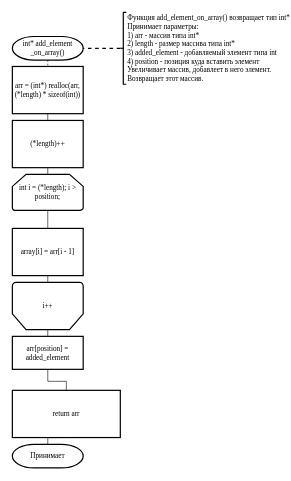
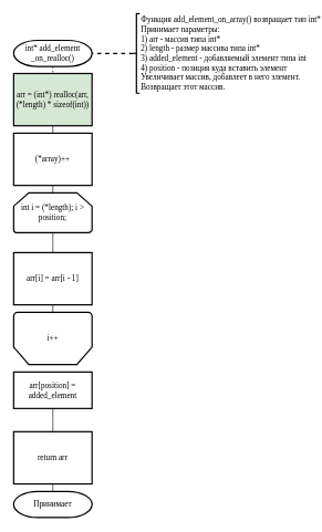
- <mxCell id="3" value="int* add_element&lt;br&gt;_on_array()" style="strokeWidth=2;html=1;shape=mxgraph.flowchart.terminator;whiteSpace=wrap;fontFamily=Times New Roman;" vertex="1" parent="1"><mxGeometry x="20" y="60.32" width="118.11" height="39.37" as="geometry" /></mxCell>
+ <mxCell id="3" value="int* add_element&lt;br&gt;_on_realloc()" style="strokeWidth=2;html=1;shape=mxgraph.flowchart.terminator;whiteSpace=wrap;fontFamily=Times New Roman;" vertex="1" parent="1"><mxGeometry x="20" y="60.32" width="118.11" height="39.37" as="geometry" /></mxCell>
- <mxCell id="5" value="arr = (int*) realloc(arr, (*length) * sizeof(int))" style="rounded=0;whiteSpace=wrap;html=1;absoluteArcSize=1;arcSize=14;strokeWidth=2;fontFamily=Times New Roman;" vertex="1" parent="1"><mxGeometry x="20" y="110.32" width="118.11" height="78.74" as="geometry" /></mxCell>
+ <mxCell id="5" value="arr = (int*) realloc(arr, (*length) * sizeof(int))" style="rounded=0;whiteSpace=wrap;html=1;absoluteArcSize=1;arcSize=14;strokeWidth=2;fontFamily=Times New Roman;fillColor=#d5e8d4;" vertex="1" parent="1"><mxGeometry x="20" y="110.32" width="118.11" height="78.74" as="geometry" /></mxCell>
- <mxCell id="7" value="(*length)++" style="rounded=0;whiteSpace=wrap;html=1;absoluteArcSize=1;arcSize=14;strokeWidth=2;fontFamily=Times New Roman;" vertex="1" parent="1"><mxGeometry x="20" y="200.32" width="118.11" height="78.74" as="geometry" /></mxCell>
+ <mxCell id="7" value="(*array)++" style="rounded=0;whiteSpace=wrap;html=1;absoluteArcSize=1;arcSize=14;strokeWidth=2;fontFamily=Times New Roman;" vertex="1" parent="1"><mxGeometry x="20" y="200.32" width="118.11" height="78.74" as="geometry" /></mxCell>
- <mxCell id="13" value="array[i] = arr[i - 1]" style="rounded=0;whiteSpace=wrap;html=1;absoluteArcSize=1;arcSize=14;strokeWidth=2;fontFamily=Times New Roman;" vertex="1" parent="1"><mxGeometry x="20" y="380.32" width="118.11" height="78.74" as="geometry" /></mxCell>
+ <mxCell id="13" value="arr[i] = arr[i - 1]" style="rounded=0;whiteSpace=wrap;html=1;absoluteArcSize=1;arcSize=14;strokeWidth=2;fontFamily=Times New Roman;" vertex="1" parent="1"><mxGeometry x="20" y="380.32" width="118.11" height="78.74" as="geometry" /></mxCell>
- <mxCell id="10" style="edgeStyle=orthogonalEdgeStyle;rounded=0;orthogonalLoop=1;jettySize=auto;html=1;exitX=0.5;exitY=0;exitDx=0;exitDy=0;exitPerimeter=0;entryX=0.5;entryY=0;entryDx=0;entryDy=0;endArrow=none;endFill=0;fontFamily=Times New Roman;" edge="1" parent="1" source="11" target="15"><mxGeometry relative="1" as="geometry" /></mxCell>
- <mxCell id="17" value="return arr" style="rounded=0;whiteSpace=wrap;html=1;absoluteArcSize=1;arcSize=14;strokeWidth=2;fontFamily=Times New Roman;" vertex="1" parent="1"><mxGeometry x="20" y="650.32" width="180" height="78.74" as="geometry" /></mxCell>
+ <mxCell id="17" value="return arr" style="rounded=0;whiteSpace=wrap;html=1;absoluteArcSize=1;arcSize=14;strokeWidth=2;fontFamily=Times New Roman;" vertex="1" parent="1"><mxGeometry x="20" y="650.32" width="118.11" height="78.74" as="geometry" /></mxCell>
